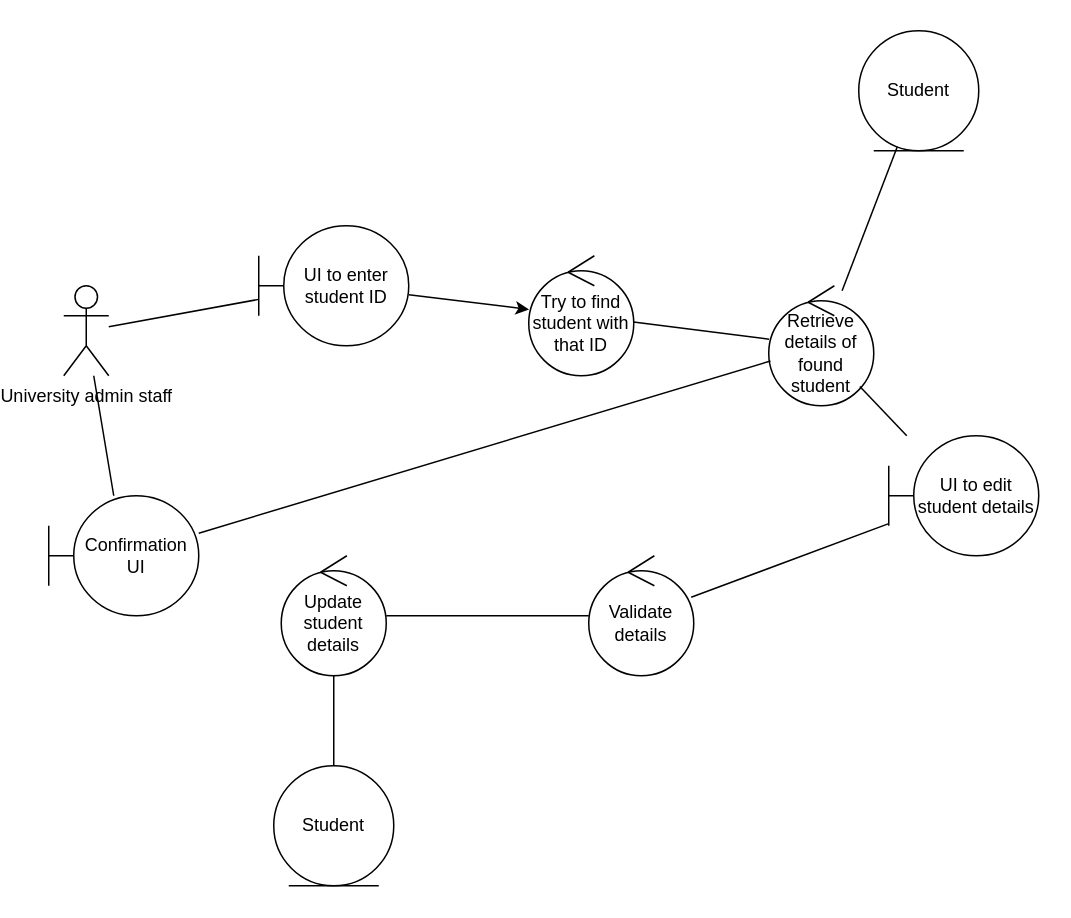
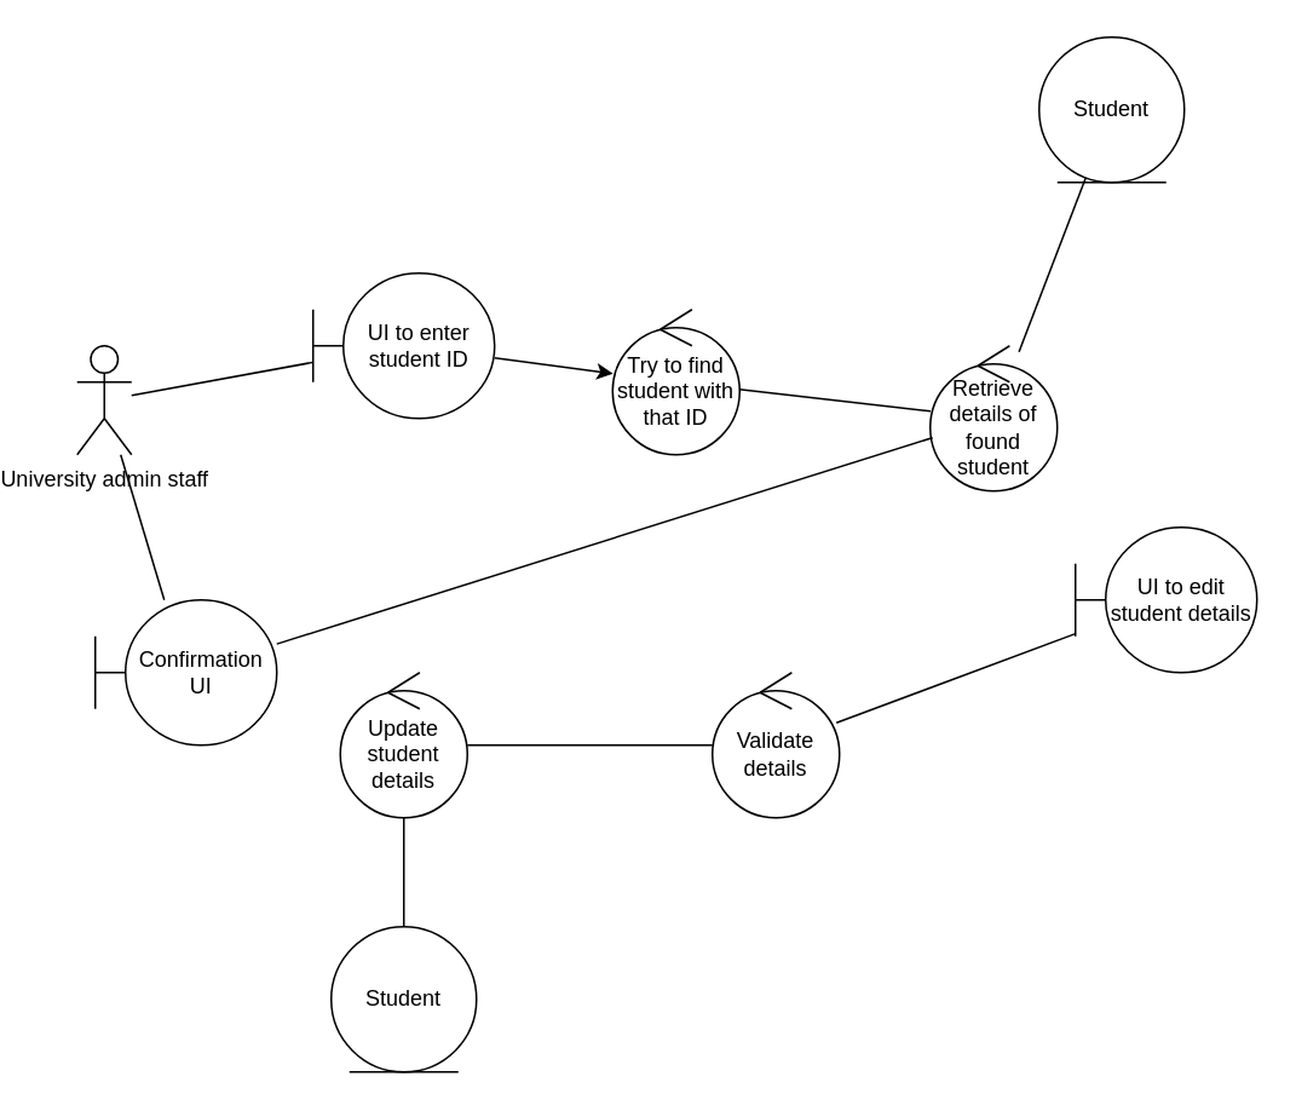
- <mxCell id="4" value="Try to find student with that ID" style="ellipse;shape=umlControl;whiteSpace=wrap;html=1;" parent="1" vertex="1"><mxGeometry x="340" y="170" width="70" height="80" as="geometry" /></mxCell>
+ <mxCell id="4" value="Try to find student with that ID" style="ellipse;shape=umlControl;whiteSpace=wrap;html=1;" parent="1" vertex="1"><mxGeometry x="325" y="170" width="70" height="80" as="geometry" /></mxCell>
- <mxCell id="13" value="" style="endArrow=none;html=1;rounded=0;" parent="1" source="9" target="5" edge="1"><mxGeometry width="50" height="50" relative="1" as="geometry"><mxPoint x="180" y="290" as="sourcePoint" /><mxPoint x="230" y="240" as="targetPoint" /></mxGeometry></mxCell>
- <mxCell id="19" value="Confirmation UI" style="shape=umlBoundary;whiteSpace=wrap;html=1;" vertex="1" parent="1"><mxGeometry x="20" y="330" width="100" height="80" as="geometry" /></mxCell>
+ <mxCell id="19" value="Confirmation UI" style="shape=umlBoundary;whiteSpace=wrap;html=1;" vertex="1" parent="1"><mxGeometry x="40" y="330" width="100" height="80" as="geometry" /></mxCell>
